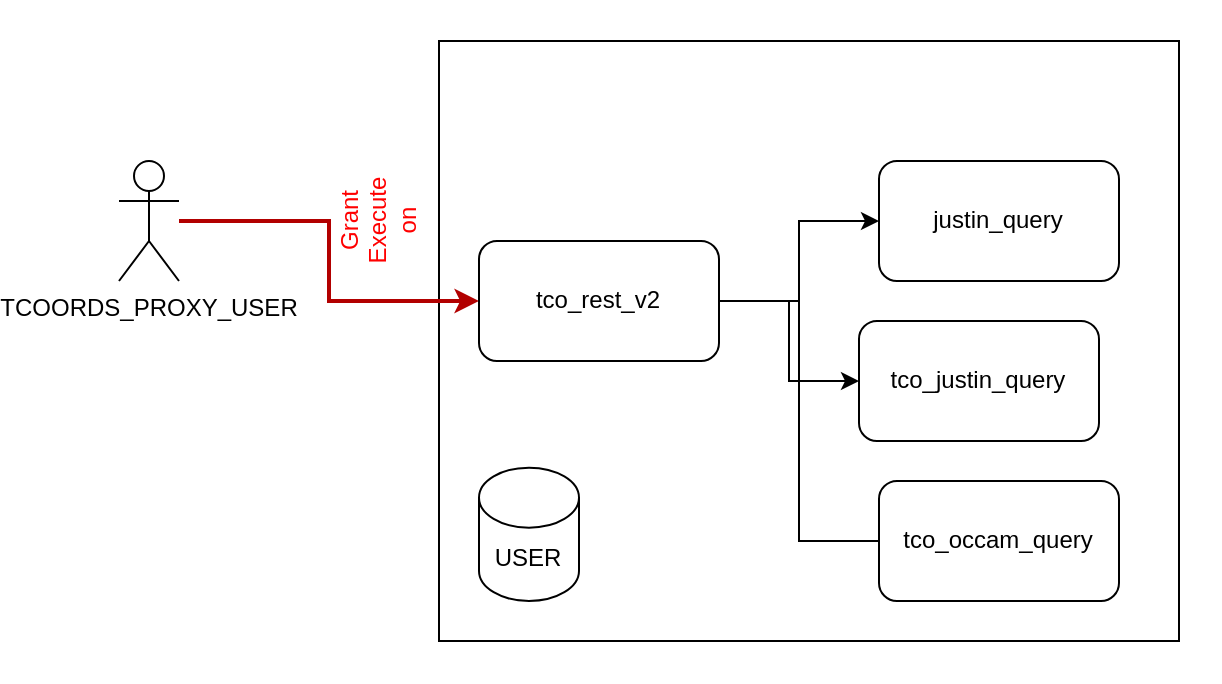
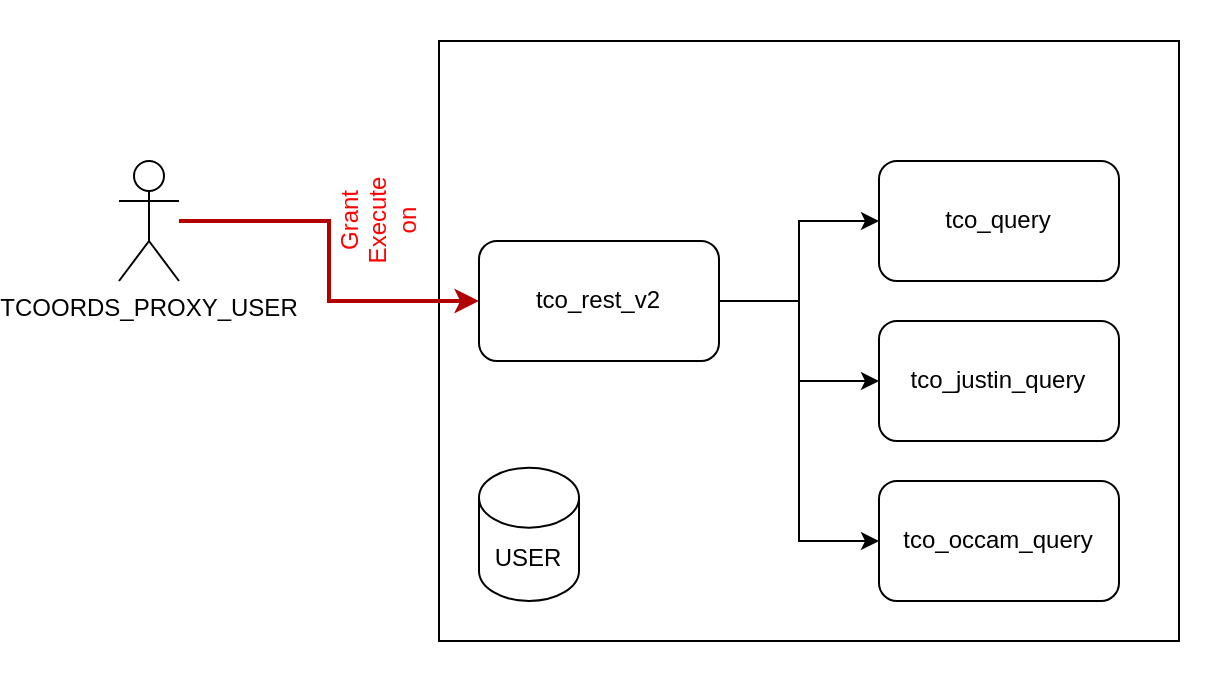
- <mxCell id="9" value="justin_query" style="rounded=1;whiteSpace=wrap;html=1;" parent="1" vertex="1"><mxGeometry x="400" y="80" width="120" height="60" as="geometry" /></mxCell>
+ <mxCell id="9" value="tco_query" style="rounded=1;whiteSpace=wrap;html=1;" parent="1" vertex="1"><mxGeometry x="400" y="80" width="120" height="60" as="geometry" /></mxCell>
- <mxCell id="10" value="tco_justin_query" style="rounded=1;whiteSpace=wrap;html=1;" parent="1" vertex="1"><mxGeometry x="390" y="160" width="120" height="60" as="geometry" /></mxCell>
+ <mxCell id="10" value="tco_justin_query" style="rounded=1;whiteSpace=wrap;html=1;" parent="1" vertex="1"><mxGeometry x="400" y="160" width="120" height="60" as="geometry" /></mxCell>
- <mxCell id="5" value="" style="edgeStyle=orthogonalEdgeStyle;rounded=0;orthogonalLoop=1;jettySize=auto;html=1;entryX=0;entryY=0.5;entryDx=0;entryDy=0;endArrow=none;" parent="1" source="7" target="11" edge="1"><mxGeometry relative="1" as="geometry" /></mxCell>
+ <mxCell id="5" value="" style="edgeStyle=orthogonalEdgeStyle;rounded=0;orthogonalLoop=1;jettySize=auto;html=1;entryX=0;entryY=0.5;entryDx=0;entryDy=0;" parent="1" source="7" target="11" edge="1"><mxGeometry relative="1" as="geometry" /></mxCell>
